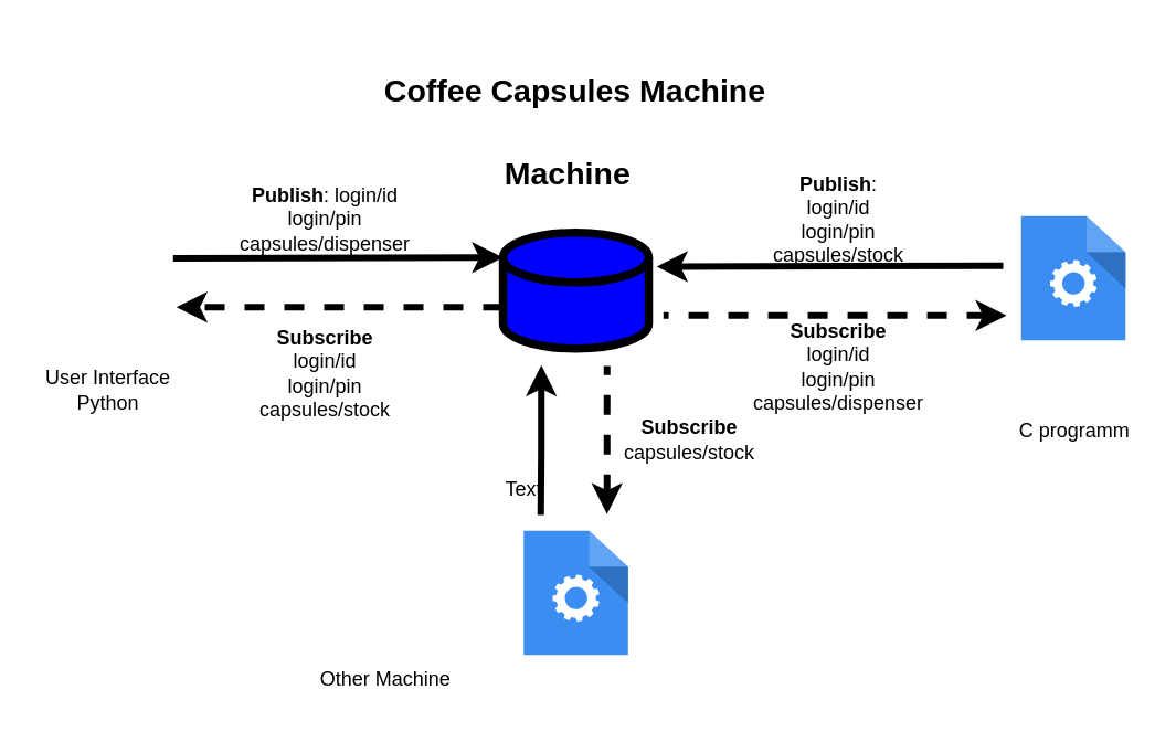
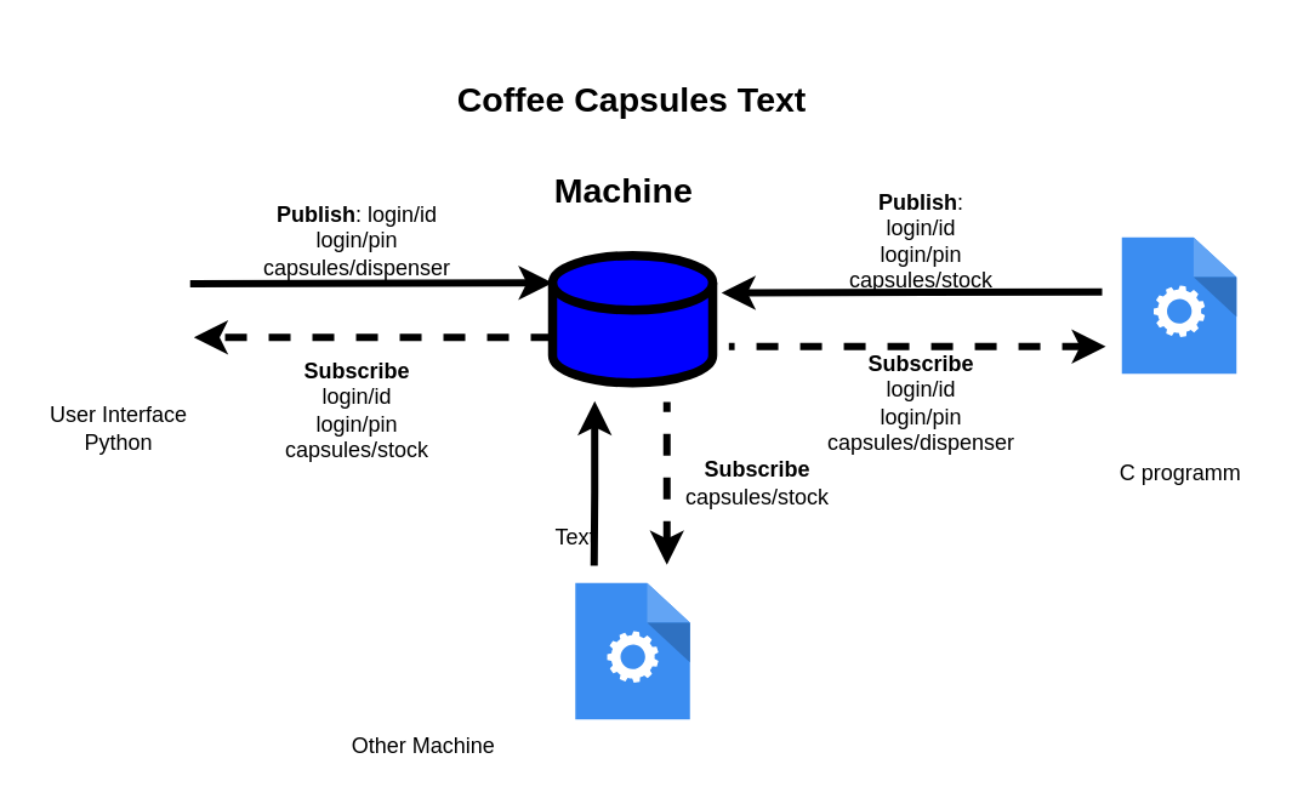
- <mxCell id="4" value="Coffee Capsules Machine" style="text;html=1;strokeColor=none;fillColor=none;align=center;verticalAlign=middle;whiteSpace=wrap;rounded=0;fontSize=19;fontStyle=1" parent="1" vertex="1"><mxGeometry x="212.18" width="270" height="70" as="geometry" y="20" /></mxCell>
+ <mxCell id="4" value="Coffee Capsules Text" style="text;html=1;strokeColor=none;fillColor=none;align=center;verticalAlign=middle;whiteSpace=wrap;rounded=0;fontSize=19;fontStyle=1" parent="1" vertex="1"><mxGeometry x="212.18" width="270" height="70" as="geometry" y="20" /></mxCell>
